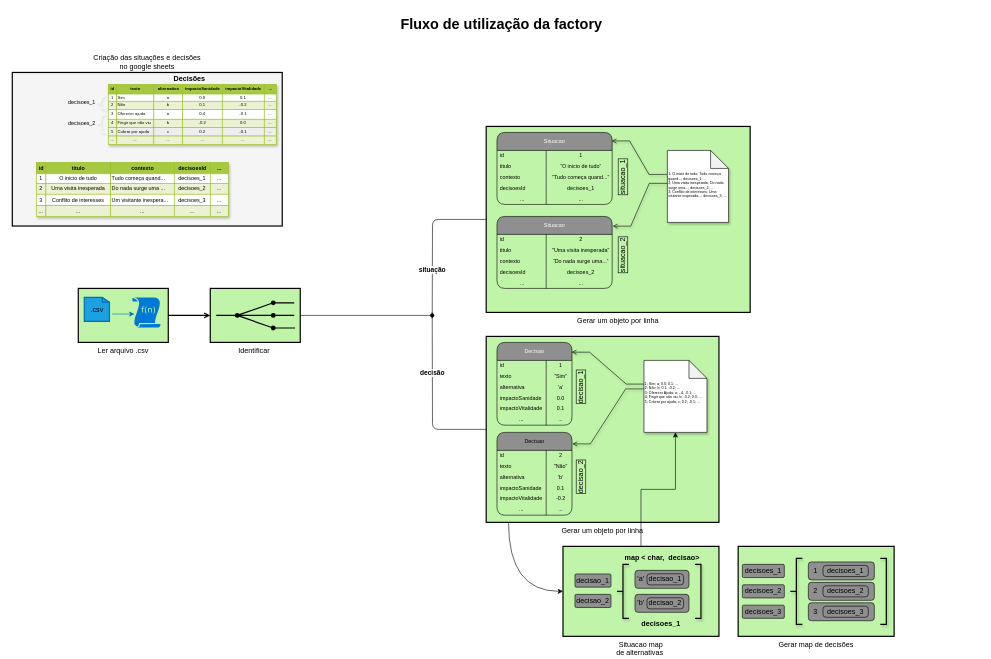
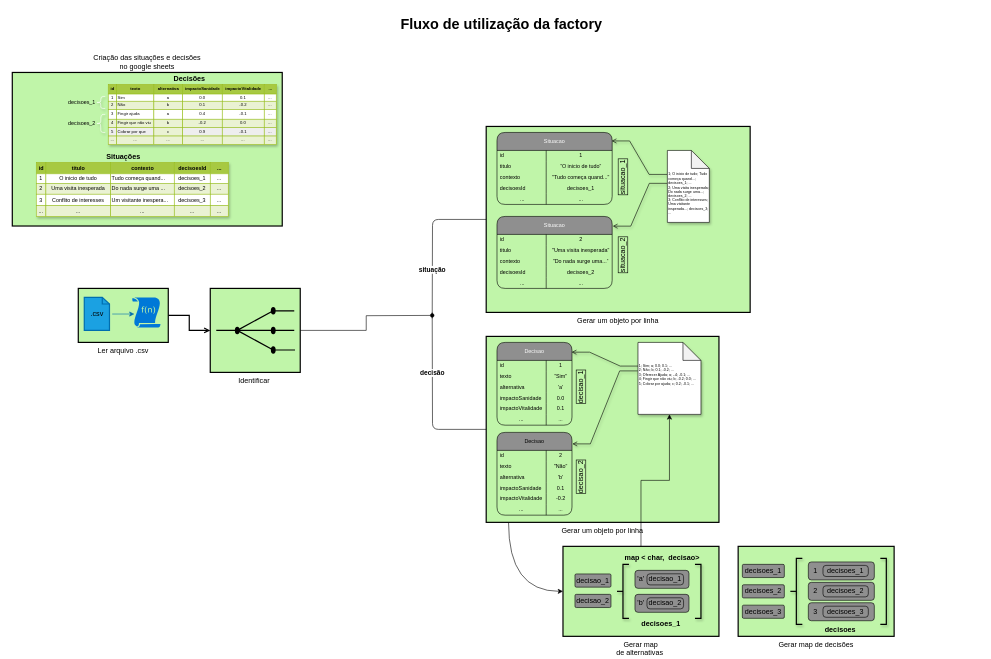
- <mxCell id="70" value="Oferecer ajuda" style="connectable=0;recursiveResize=0;strokeColor=inherit;fillColor=inherit;fontStyle=0;align=left;whiteSpace=wrap;html=1;fontColor=#030303;fontSize=7;" vertex="1" parent="68"><mxGeometry x="14" width="62" height="16" as="geometry"><mxRectangle width="62" height="16" as="alternateBounds" /></mxGeometry></mxCell>
+ <mxCell id="70" value="Fingir ajuda" style="connectable=0;recursiveResize=0;strokeColor=inherit;fillColor=inherit;fontStyle=0;align=left;whiteSpace=wrap;html=1;fontColor=#030303;fontSize=7;" vertex="1" parent="68"><mxGeometry x="14" width="62" height="16" as="geometry"><mxRectangle width="62" height="16" as="alternateBounds" /></mxGeometry></mxCell>
- <mxCell id="84" value="Cobrar por ajuda" style="connectable=0;recursiveResize=0;strokeColor=inherit;fillColor=#eeeeee;whiteSpace=wrap;html=1;labelBackgroundColor=none;labelBorderColor=none;fontColor=#000000;align=left;fontSize=7;" vertex="1" parent="82"><mxGeometry x="14" width="62" height="14" as="geometry"><mxRectangle width="62" height="14" as="alternateBounds" /></mxGeometry></mxCell>
+ <mxCell id="84" value="Cobrar por que" style="connectable=0;recursiveResize=0;strokeColor=inherit;fillColor=#eeeeee;whiteSpace=wrap;html=1;labelBackgroundColor=none;labelBorderColor=none;fontColor=#000000;align=left;fontSize=7;" vertex="1" parent="82"><mxGeometry x="14" width="62" height="14" as="geometry"><mxRectangle width="62" height="14" as="alternateBounds" /></mxGeometry></mxCell>
- <mxCell id="85" value="c" style="connectable=0;recursiveResize=0;strokeColor=inherit;fillColor=#eeeeee;whiteSpace=wrap;html=1;labelBackgroundColor=none;labelBorderColor=none;fontColor=#000000;fontSize=7;" vertex="1" parent="82"><mxGeometry x="76" width="48" height="14" as="geometry"><mxRectangle width="48" height="14" as="alternateBounds" /></mxGeometry></mxCell>
+ <mxCell id="85" value="c" style="connectable=0;recursiveResize=0;strokeColor=inherit;fillColor=#eaf2d3;whiteSpace=wrap;html=1;labelBackgroundColor=none;labelBorderColor=none;fontColor=#000000;fontSize=7;" vertex="1" parent="82"><mxGeometry x="76" width="48" height="14" as="geometry"><mxRectangle width="48" height="14" as="alternateBounds" /></mxGeometry></mxCell>
- <mxCell id="86" value="0.2" style="connectable=0;recursiveResize=0;strokeColor=inherit;fillColor=#eeeeee;whiteSpace=wrap;html=1;labelBackgroundColor=none;labelBorderColor=none;fontColor=#000000;fontSize=7;" vertex="1" parent="82"><mxGeometry x="124" width="66" height="14" as="geometry"><mxRectangle width="66" height="14" as="alternateBounds" /></mxGeometry></mxCell>
+ <mxCell id="86" value="0.9" style="connectable=0;recursiveResize=0;strokeColor=inherit;fillColor=#eeeeee;whiteSpace=wrap;html=1;labelBackgroundColor=none;labelBorderColor=none;fontColor=#000000;fontSize=7;" vertex="1" parent="82"><mxGeometry x="124" width="66" height="14" as="geometry"><mxRectangle width="66" height="14" as="alternateBounds" /></mxGeometry></mxCell>
- <mxCell id="13" value="Criação das situações e decisões &lt;br&gt;no google sheets" style="whiteSpace=wrap;html=1;verticalAlign=bottom;fillColor=#f5f5f5;strokeWidth=2;dashed=0;align=center;labelPosition=center;verticalLabelPosition=top;horizontal=1;" vertex="1" parent="1"><mxGeometry x="20" y="120" width="450" height="256" as="geometry" /></mxCell>
+ <mxCell id="13" value="Criação das situações e decisões &lt;br&gt;no google sheets" style="whiteSpace=wrap;html=1;verticalAlign=bottom;fillColor=#c0f5a9;strokeWidth=2;dashed=0;align=center;labelPosition=center;verticalLabelPosition=top;horizontal=1;" vertex="1" parent="1"><mxGeometry x="20" y="120" width="450" height="256" as="geometry" /></mxCell>
+ <mxCell id="45" value="Situações" style="text;align=center;html=1;verticalAlign=bottom;rounded=0;labelBackgroundColor=none;fontStyle=1;labelBorderColor=none;fontColor=#000000;" vertex="1" parent="1"><mxGeometry x="175" y="250" width="60" height="20" as="geometry" /></mxCell>
- <mxCell id="176" value="1; O inicio de tudo; Tudo começa quand...; decisoes_1; ...&lt;br&gt;2; Uma visita inesperada; Do nada surge uma...; decisoes_2; ...&lt;br&gt;3; Conflito de interesses; Uma visitante insperada...; decisoes_3; ..." style="shape=note;html=1;backgroundOutline=1;darkOpacity=0.05;align=left;fontSize=6;verticalAlign=top;spacingTop=30;shadow=1;whiteSpace=wrap;" vertex="1" parent="1"><mxGeometry x="1112" y="250" width="102" height="120" as="geometry" /></mxCell>
+ <mxCell id="176" value="1; O inicio de tudo; Tudo começa quand...; decisoes_1; ...&lt;br&gt;2; Uma visita inesperada; Do nada surge uma...; decisoes_2; ...&lt;br&gt;3; Conflito de interesses; Uma visitante insperada...; decisoes_3; ..." style="shape=note;html=1;backgroundOutline=1;darkOpacity=0.05;align=left;fontSize=6;verticalAlign=top;spacingTop=30;shadow=1;whiteSpace=wrap;" vertex="1" parent="1"><mxGeometry x="1112" y="250" width="70" height="120" as="geometry" /></mxCell>
- <mxCell id="7" value=".csv" style="verticalLabelPosition=middle;align=center;labelBackgroundColor=none;verticalAlign=middle;strokeWidth=2;strokeColor=#006EAF;shadow=0;dashed=0;shape=mxgraph.ios7.icons.document;horizontal=1;labelPosition=center;fillColor=#1ba1e2;fontColor=#000000;html=1;" vertex="1" parent="5"><mxGeometry x="10" y="15" width="42" height="40" as="geometry" /></mxCell>
+ <mxCell id="7" value=".csv" style="verticalLabelPosition=middle;align=center;labelBackgroundColor=none;verticalAlign=middle;strokeWidth=2;strokeColor=#006EAF;shadow=0;dashed=0;shape=mxgraph.ios7.icons.document;horizontal=1;labelPosition=center;fillColor=#1ba1e2;fontColor=#000000;html=1;" vertex="1" parent="5"><mxGeometry x="10" y="15" width="42" height="55" as="geometry" /></mxCell>
- <mxCell id="4" value="Identificar " style="strokeWidth=2;dashed=0;align=center;fontSize=12;fillColor=#c0f5a9;verticalLabelPosition=bottom;verticalAlign=top;shape=mxgraph.eip.recipient_list;" parent="1" vertex="1"><mxGeometry x="350" y="480" width="150" height="90" as="geometry" /></mxCell>
+ <mxCell id="4" value="Identificar " style="strokeWidth=2;dashed=0;align=center;fontSize=12;fillColor=#c0f5a9;verticalLabelPosition=bottom;verticalAlign=top;shape=mxgraph.eip.recipient_list;" parent="1" vertex="1"><mxGeometry x="350" y="480" width="150" height="140" as="geometry" /></mxCell>
- <mxCell id="101" value="1; Sim; a; 0.0; 0.1; ...&lt;br style=&quot;font-size: 6px;&quot;&gt;2; Não; b; 0.1; -0.2; ...&lt;br style=&quot;font-size: 6px;&quot;&gt;3; Oferecer Ajuda; a; -.4; -0.1; ...&lt;br style=&quot;font-size: 6px;&quot;&gt;4; Fingir que não viu; b; -0.2; 0.0; ...&lt;br style=&quot;font-size: 6px;&quot;&gt;5; Cobrar por ajuda; c; 0.2; -0.1; ..." style="shape=note;whiteSpace=wrap;html=1;backgroundOutline=1;darkOpacity=0.05;align=left;fontSize=6;verticalAlign=top;spacingTop=30;shadow=1;" vertex="1" parent="1"><mxGeometry x="1073" y="600" width="105" height="120" as="geometry" /></mxCell>
+ <mxCell id="101" value="1; Sim; a; 0.0; 0.1; ...&lt;br style=&quot;font-size: 6px;&quot;&gt;2; Não; b; 0.1; -0.2; ...&lt;br style=&quot;font-size: 6px;&quot;&gt;3; Oferecer Ajuda; a; -.4; -0.1; ...&lt;br style=&quot;font-size: 6px;&quot;&gt;4; Fingir que não viu; b; -0.2; 0.0; ...&lt;br style=&quot;font-size: 6px;&quot;&gt;5; Cobrar por ajuda; c; 0.2; -0.1; ..." style="shape=note;whiteSpace=wrap;html=1;backgroundOutline=1;darkOpacity=0.05;align=left;fontSize=6;verticalAlign=top;spacingTop=30;shadow=1;" vertex="1" parent="1"><mxGeometry x="1063" y="570" width="105" height="120" as="geometry" /></mxCell>
+ <mxCell id="164" value="decisoes" style="text;strokeColor=none;align=center;fillColor=none;html=1;verticalAlign=middle;whiteSpace=wrap;rounded=0;fontColor=#000000;fontStyle=1" vertex="1" parent="1"><mxGeometry x="1334" y="1040" width="133" height="20" as="geometry" /></mxCell>
- <mxCell id="141" value="Situacao map &lt;br&gt;de alternativas&amp;nbsp;" style="whiteSpace=wrap;html=1;verticalAlign=top;fillColor=#c0f5a9;strokeWidth=2;dashed=0;labelPosition=center;verticalLabelPosition=bottom;align=center;" vertex="1" parent="1"><mxGeometry x="938" y="910" width="260" height="150" as="geometry" /></mxCell>
+ <mxCell id="141" value="Gerar map &lt;br&gt;de alternativas&amp;nbsp;" style="whiteSpace=wrap;html=1;verticalAlign=top;fillColor=#c0f5a9;strokeWidth=2;dashed=0;labelPosition=center;verticalLabelPosition=bottom;align=center;" vertex="1" parent="1"><mxGeometry x="938" y="910" width="260" height="150" as="geometry" /></mxCell>
